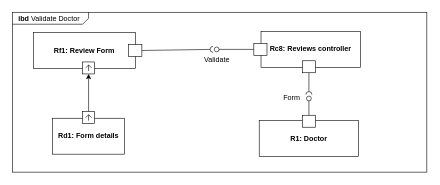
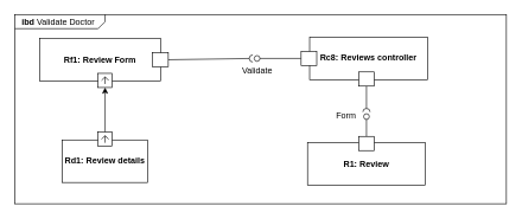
- <mxCell id="5" value="&lt;b&gt;Rd1: Form details&lt;/b&gt;" style="rounded=0;whiteSpace=wrap;html=1;fillColor=none;container=0;" vertex="1" parent="4"><mxGeometry y="11" width="120" height="60" as="geometry" /></mxCell>
+ <mxCell id="5" value="&lt;b&gt;Rd1: Review details&lt;/b&gt;" style="rounded=0;whiteSpace=wrap;html=1;fillColor=none;container=0;" vertex="1" parent="4"><mxGeometry y="11" width="120" height="60" as="geometry" /></mxCell>
- <mxCell id="26" value="&lt;b&gt;R1: Doctor&lt;/b&gt;" style="rounded=0;whiteSpace=wrap;html=1;fillColor=none;container=0;" vertex="1" parent="25"><mxGeometry y="9" width="166" height="60" as="geometry" /></mxCell>
+ <mxCell id="26" value="&lt;b&gt;R1: Review&lt;/b&gt;" style="rounded=0;whiteSpace=wrap;html=1;fillColor=none;container=0;" vertex="1" parent="25"><mxGeometry y="9" width="166" height="60" as="geometry" /></mxCell>
